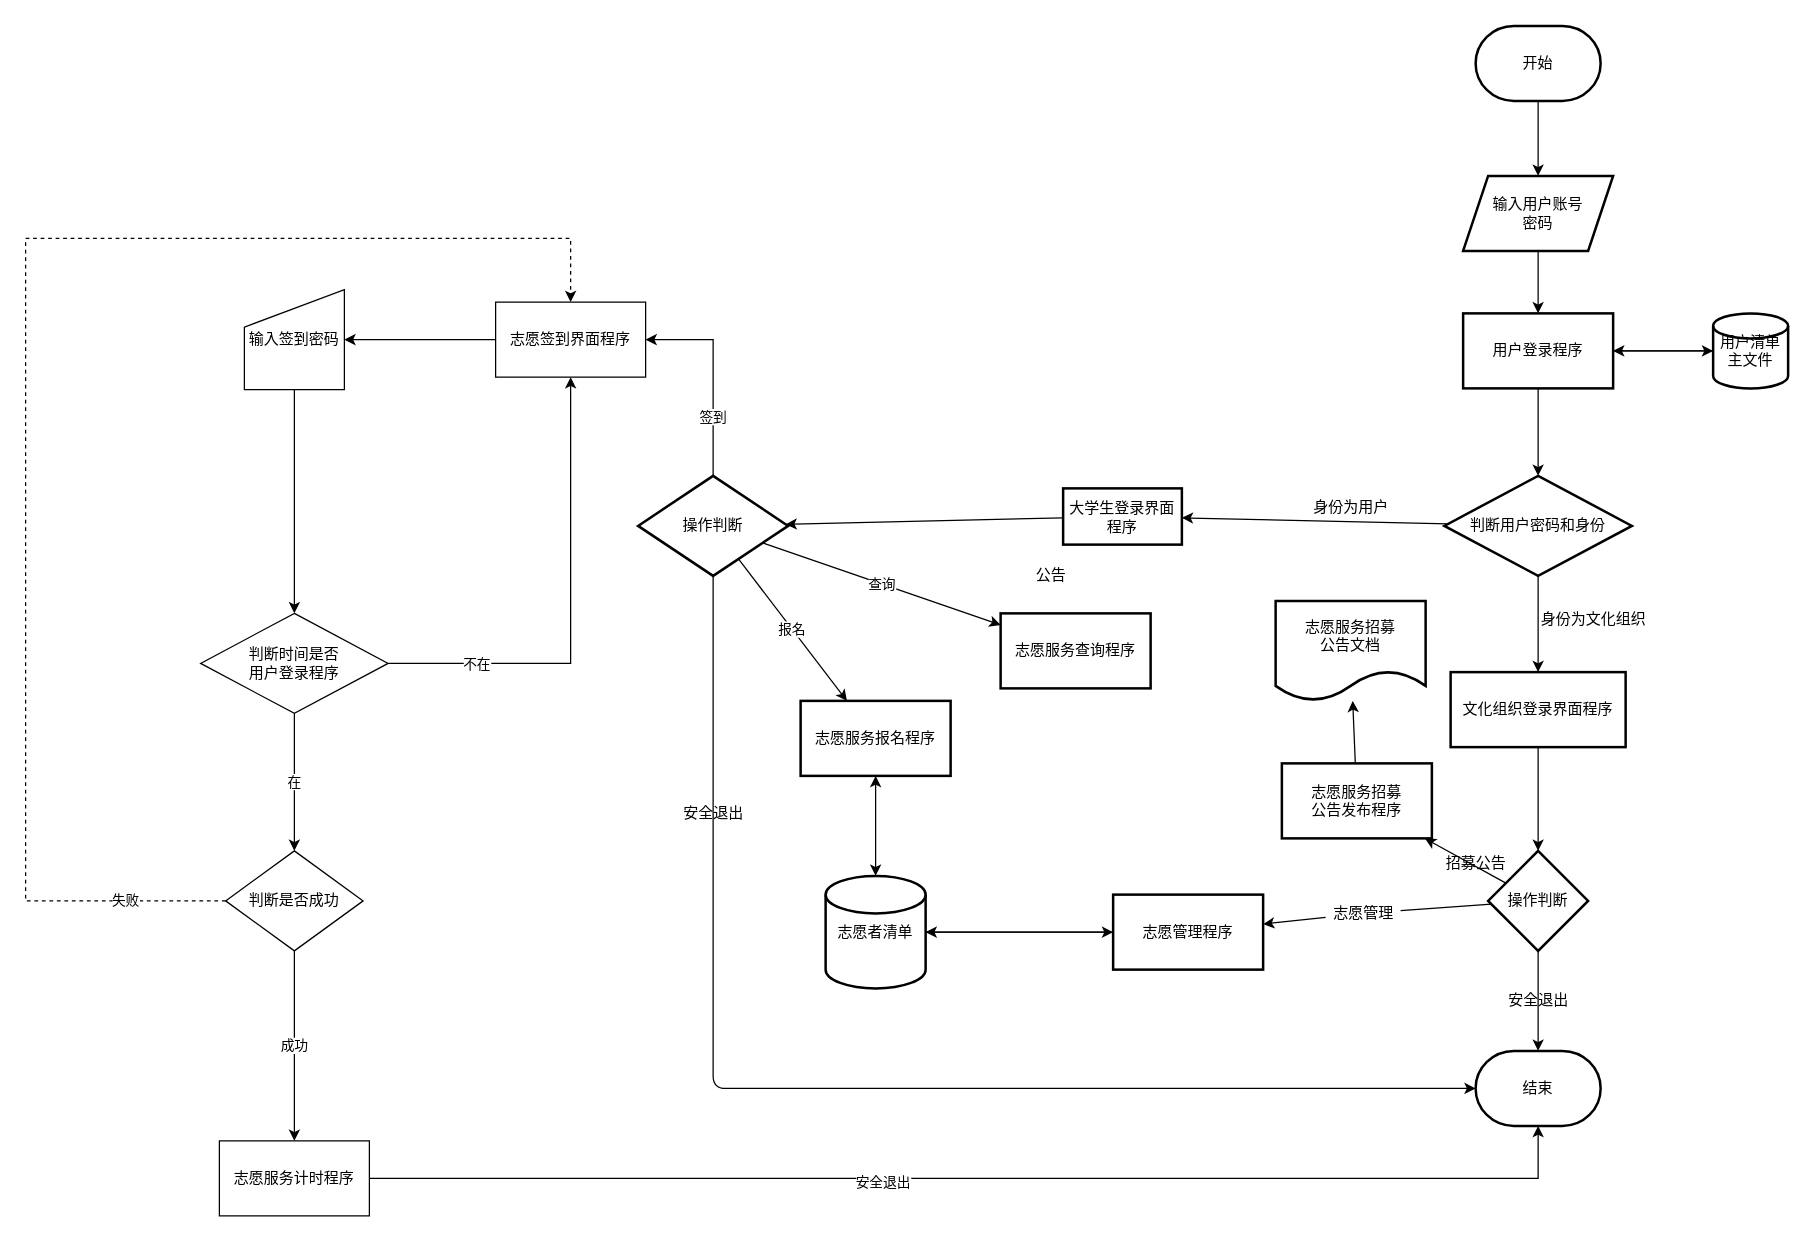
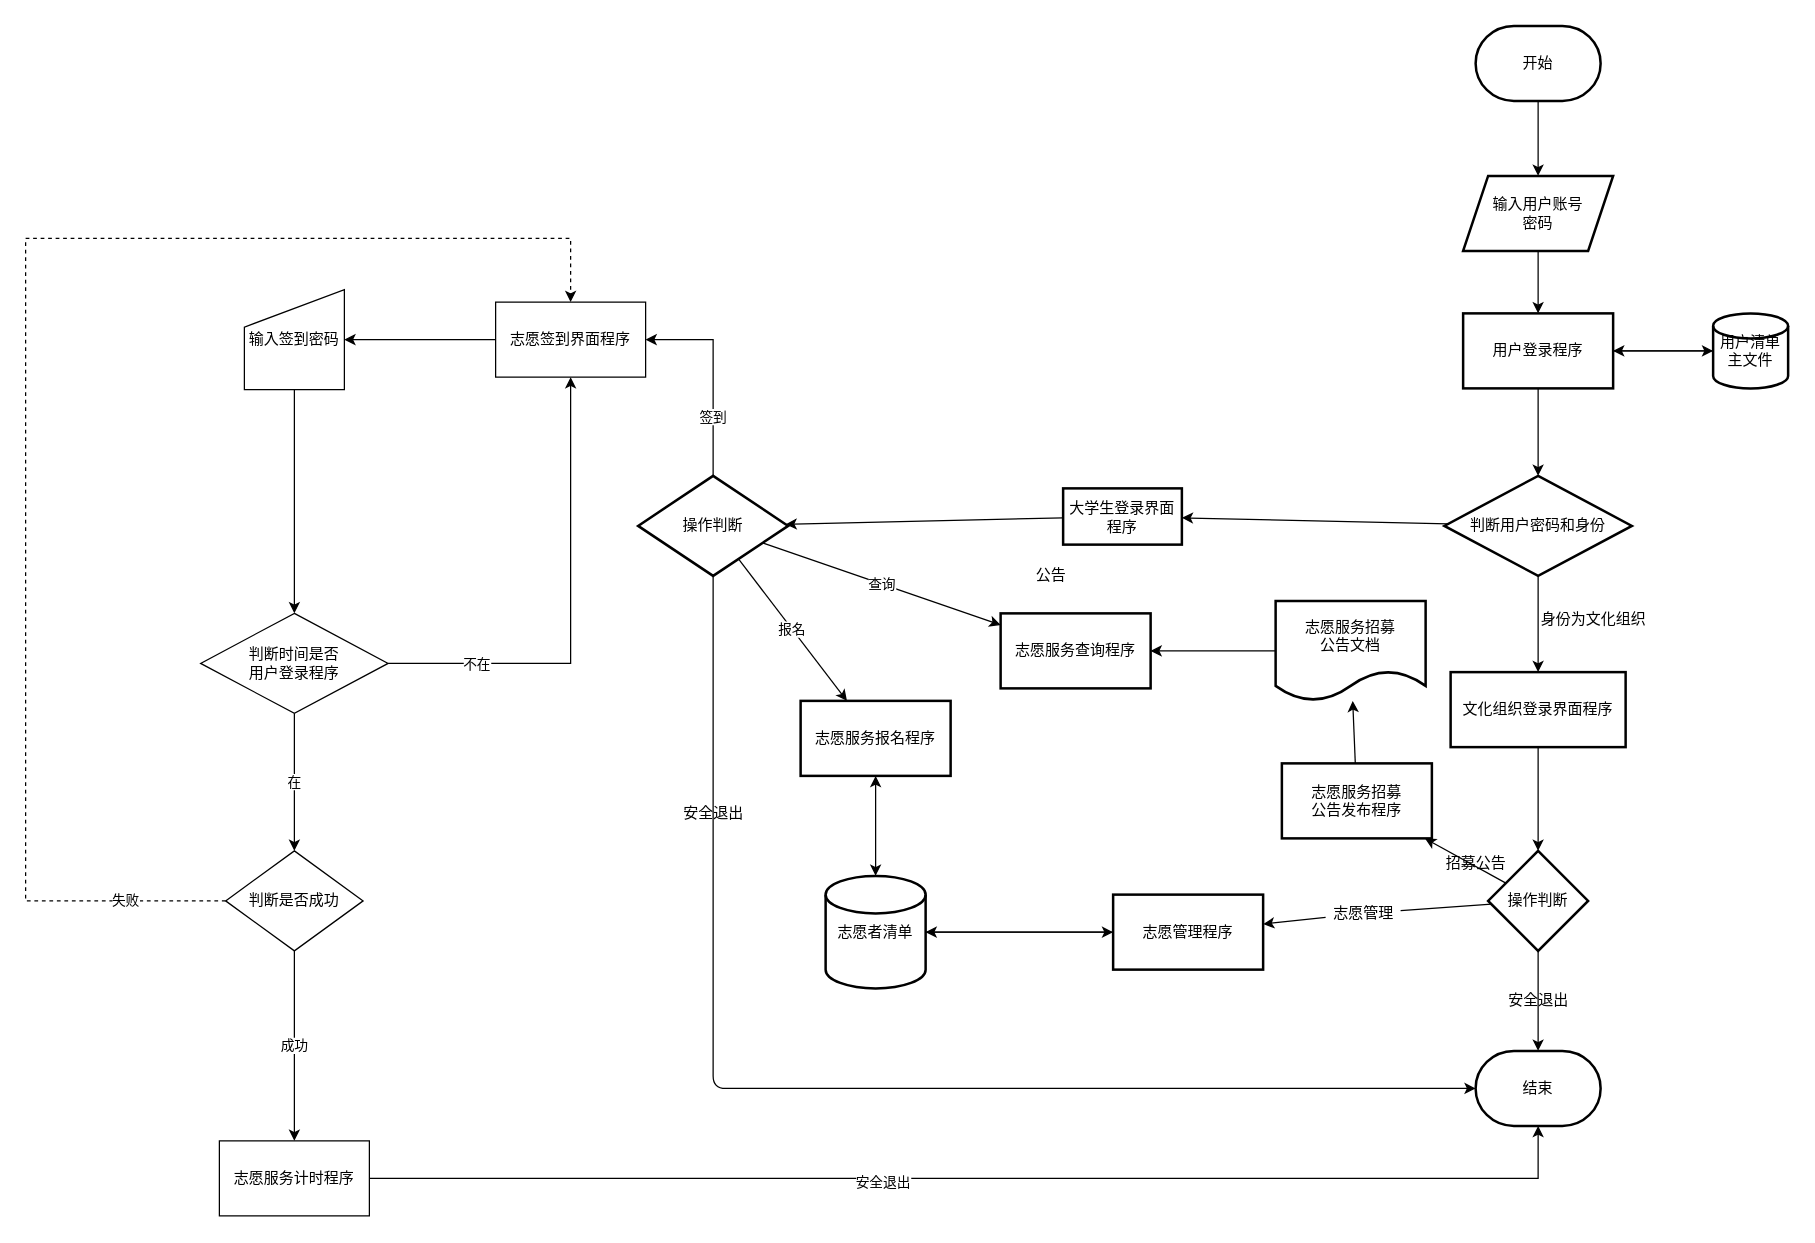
- <mxCell id="24" value="身份为用户" style="text;html=1;align=center;verticalAlign=middle;resizable=0;points=[];autosize=1;strokeColor=none;fillColor=none;" parent="1" vertex="1"><mxGeometry x="1040" y="390" width="80" height="30" as="geometry" /></mxCell>
+ <mxCell id="35" value="" style="edgeStyle=none;html=1;" parent="1" source="36" target="27" edge="1"><mxGeometry relative="1" as="geometry" /></mxCell>
